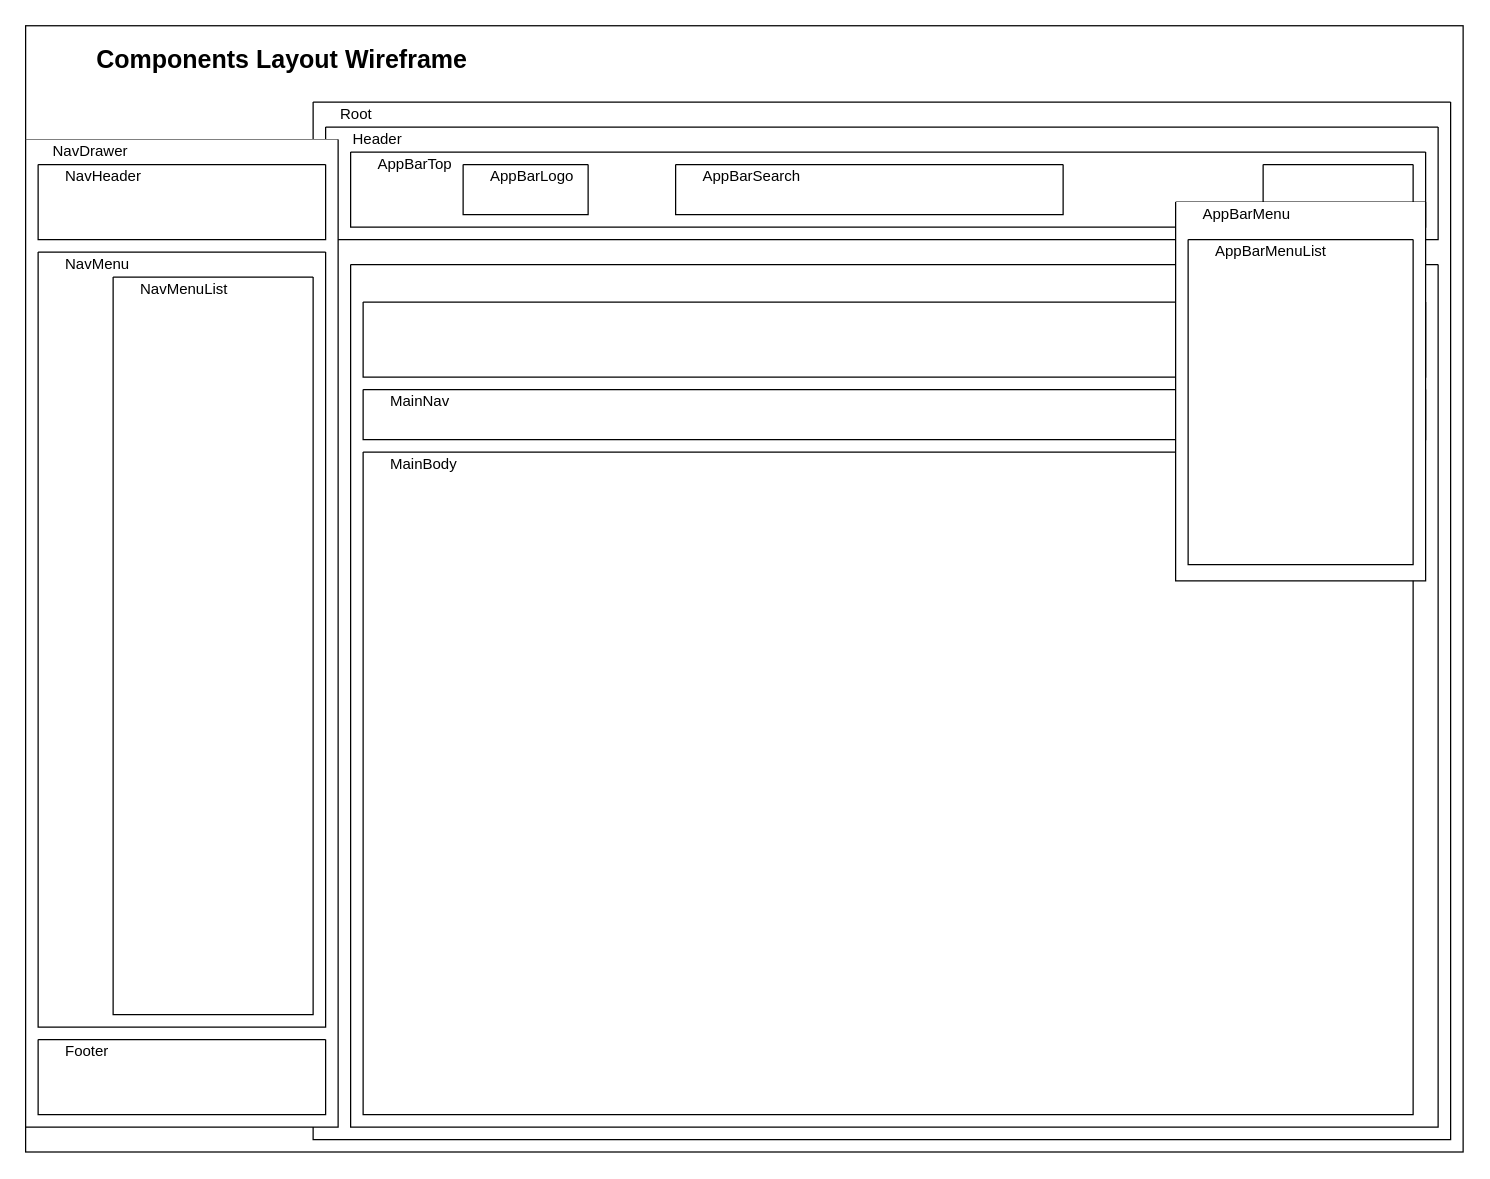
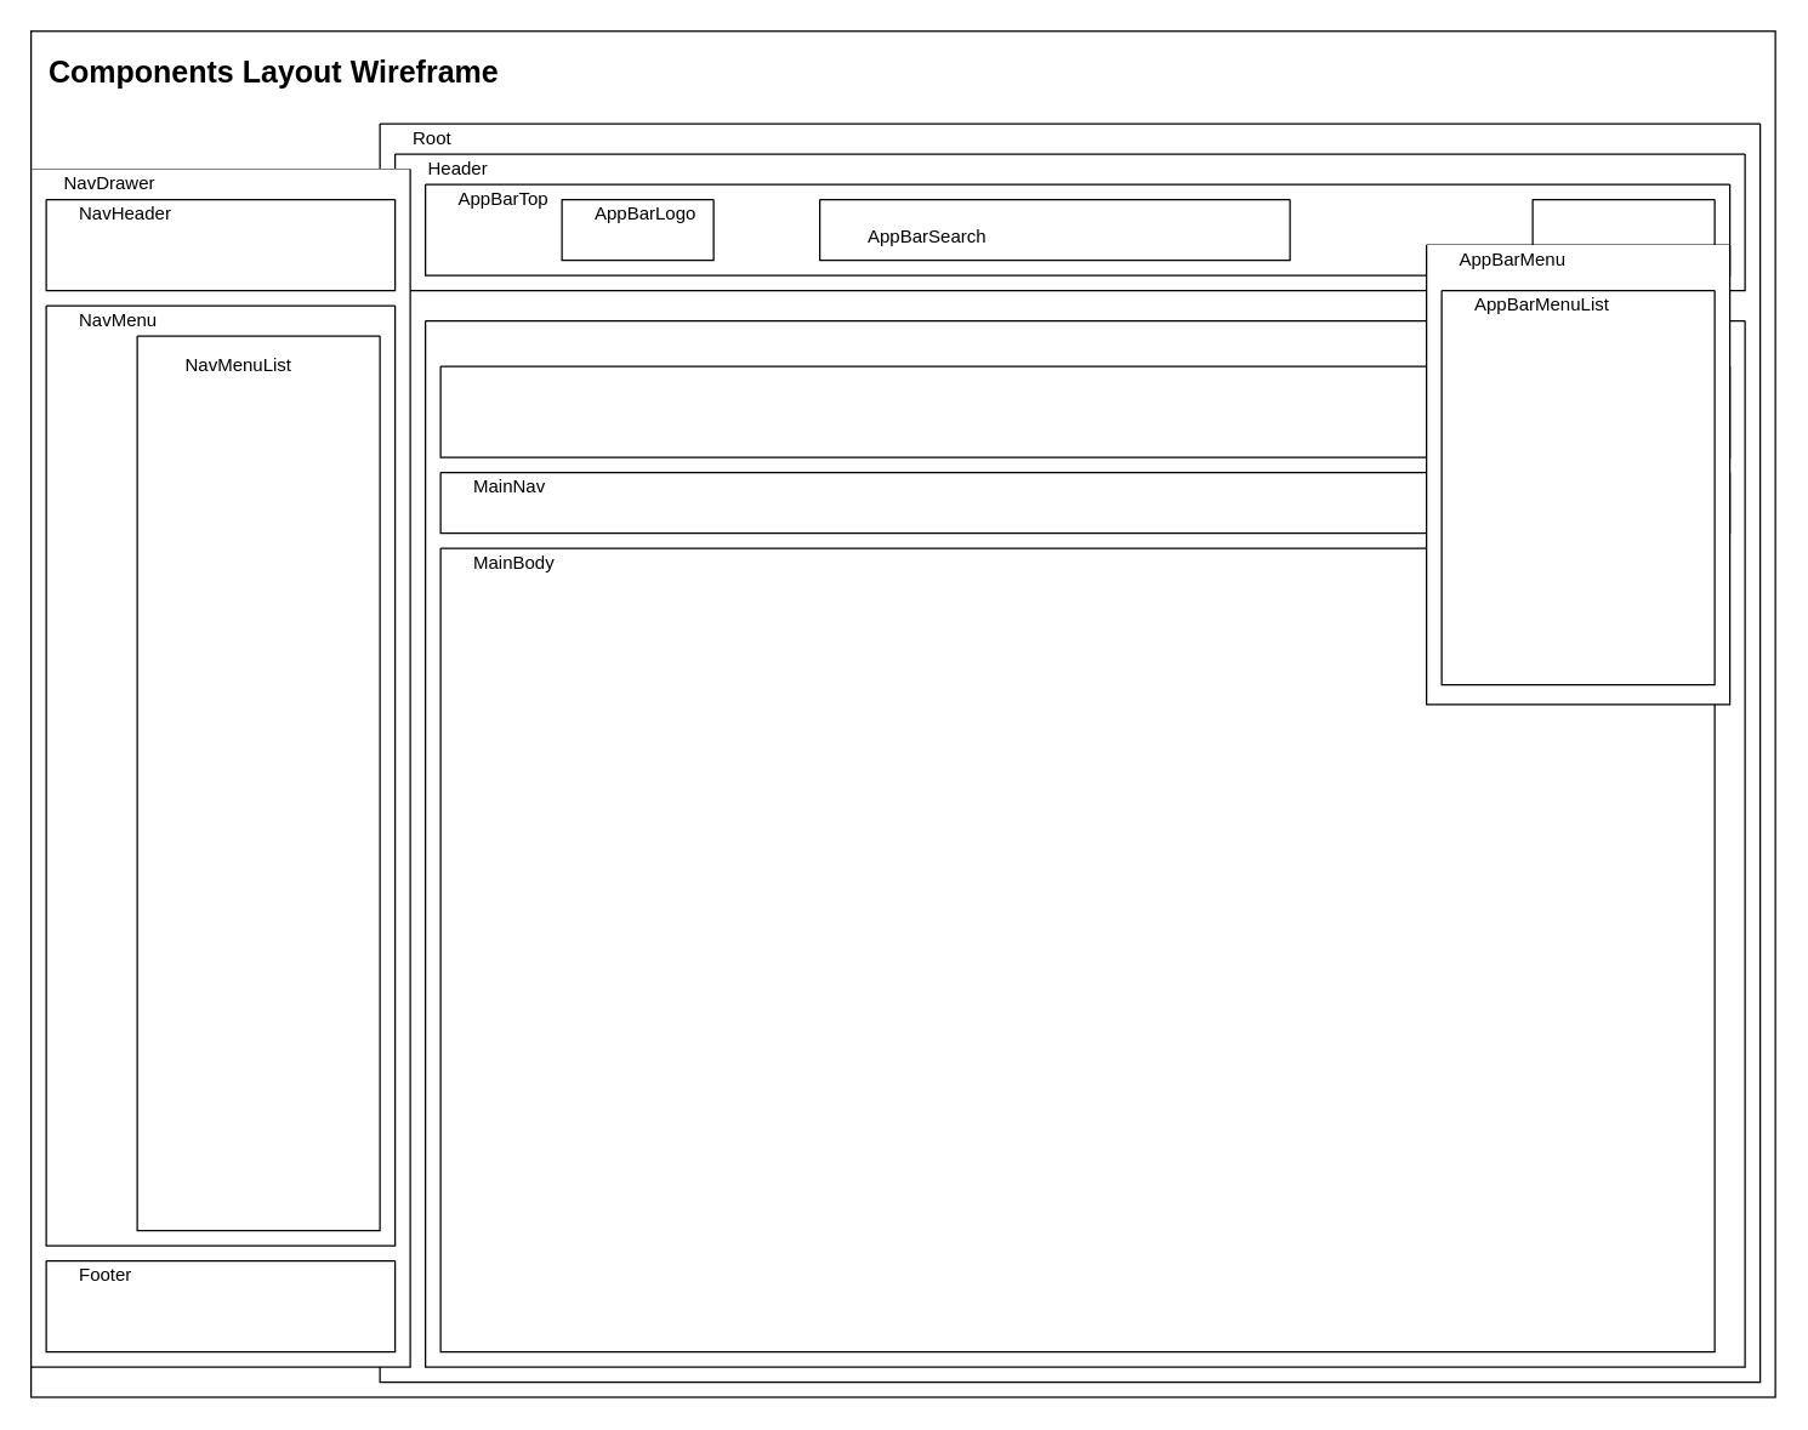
- <mxCell id="4" value="&lt;b style=&quot;border-color: var(--border-color);&quot;&gt;Components&amp;nbsp;&lt;/b&gt;&lt;b&gt;Layout&amp;nbsp;&lt;/b&gt;&lt;b&gt;Wireframe&amp;nbsp;&lt;/b&gt;" style="text;html=1;align=left;verticalAlign=middle;whiteSpace=wrap;rounded=0;fontSize=20;fillColor=none;fontColor=default;labelBackgroundColor=none;" vertex="1" parent="3"><mxGeometry x="75" y="31" width="480" height="30" as="geometry" /></mxCell>
+ <mxCell id="4" value="&lt;b style=&quot;border-color: var(--border-color);&quot;&gt;Components&amp;nbsp;&lt;/b&gt;&lt;b&gt;Layout&amp;nbsp;&lt;/b&gt;&lt;b&gt;Wireframe&amp;nbsp;&lt;/b&gt;" style="text;html=1;align=left;verticalAlign=middle;whiteSpace=wrap;rounded=0;fontSize=20;fillColor=none;fontColor=default;labelBackgroundColor=none;" vertex="1" parent="3"><mxGeometry x="30" y="31" width="480" height="30" as="geometry" /></mxCell>
- <mxCell id="31" value="&lt;span style=&quot;&quot;&gt;&lt;font&gt;AppBarSearch&lt;/font&gt;&lt;/span&gt;" style="text;html=1;align=left;verticalAlign=middle;whiteSpace=wrap;rounded=0;spacingLeft=20;fillColor=none;fontColor=default;labelBackgroundColor=none;" vertex="1" parent="30"><mxGeometry width="110" height="20" as="geometry" /></mxCell>
+ <mxCell id="31" value="&lt;span style=&quot;&quot;&gt;&lt;font&gt;AppBarSearch&lt;/font&gt;&lt;/span&gt;" style="text;html=1;align=left;verticalAlign=middle;whiteSpace=wrap;rounded=0;spacingLeft=20;fillColor=none;fontColor=default;labelBackgroundColor=none;" vertex="1" parent="30"><mxGeometry x="10" y="15" width="110" height="20" as="geometry" /></mxCell>
- <mxCell id="24" value="&lt;span style=&quot;&quot;&gt;&lt;font&gt;NavMenuList&lt;/font&gt;&lt;/span&gt;" style="text;html=1;align=left;verticalAlign=middle;whiteSpace=wrap;rounded=0;spacingLeft=20;fillColor=none;fontColor=default;labelBackgroundColor=none;" vertex="1" parent="23"><mxGeometry width="110" height="20" as="geometry" /></mxCell>
+ <mxCell id="24" value="&lt;span style=&quot;&quot;&gt;&lt;font&gt;NavMenuList&lt;/font&gt;&lt;/span&gt;" style="text;html=1;align=left;verticalAlign=middle;whiteSpace=wrap;rounded=0;spacingLeft=20;fillColor=none;fontColor=default;labelBackgroundColor=none;" vertex="1" parent="23"><mxGeometry x="10" y="10" width="110" height="20" as="geometry" /></mxCell>
